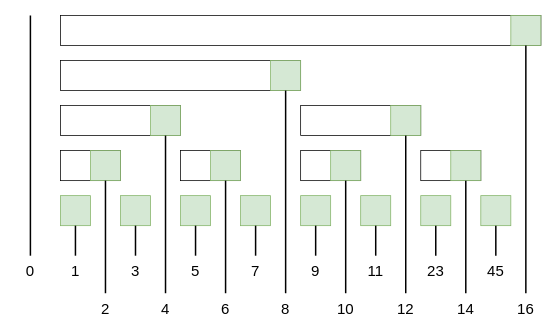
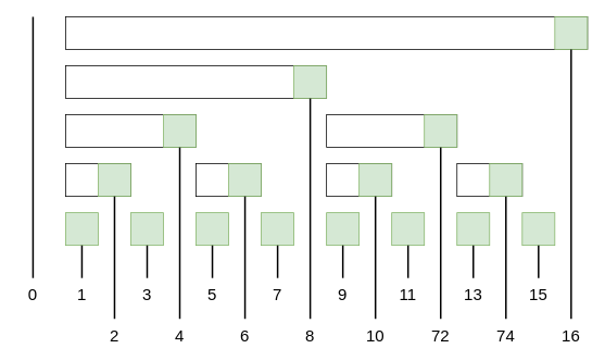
- <mxCell id="47" value="&lt;font style=&quot;font-size: 20px&quot;&gt;23&lt;/font&gt;" style="text;html=1;strokeColor=none;fillColor=none;align=center;verticalAlign=middle;whiteSpace=wrap;rounded=0;" vertex="1" parent="1"><mxGeometry x="560" y="350" width="40" height="20" as="geometry" /></mxCell>
+ <mxCell id="47" value="&lt;font style=&quot;font-size: 20px&quot;&gt;13&lt;/font&gt;" style="text;html=1;strokeColor=none;fillColor=none;align=center;verticalAlign=middle;whiteSpace=wrap;rounded=0;" vertex="1" parent="1"><mxGeometry x="560" y="350" width="40" height="20" as="geometry" /></mxCell>
- <mxCell id="49" value="&lt;font style=&quot;font-size: 20px&quot;&gt;45&lt;/font&gt;" style="text;html=1;strokeColor=none;fillColor=none;align=center;verticalAlign=middle;whiteSpace=wrap;rounded=0;" vertex="1" parent="1"><mxGeometry x="640" y="350" width="40" height="20" as="geometry" /></mxCell>
+ <mxCell id="49" value="&lt;font style=&quot;font-size: 20px&quot;&gt;15&lt;/font&gt;" style="text;html=1;strokeColor=none;fillColor=none;align=center;verticalAlign=middle;whiteSpace=wrap;rounded=0;" vertex="1" parent="1"><mxGeometry x="640" y="350" width="40" height="20" as="geometry" /></mxCell>
- <mxCell id="51" value="&lt;font style=&quot;font-size: 20px&quot;&gt;12&lt;/font&gt;" style="text;html=1;strokeColor=none;fillColor=none;align=center;verticalAlign=middle;whiteSpace=wrap;rounded=0;" vertex="1" parent="1"><mxGeometry x="520" y="400" width="40" height="20" as="geometry" /></mxCell>
+ <mxCell id="51" value="&lt;font style=&quot;font-size: 20px&quot;&gt;72&lt;/font&gt;" style="text;html=1;strokeColor=none;fillColor=none;align=center;verticalAlign=middle;whiteSpace=wrap;rounded=0;" vertex="1" parent="1"><mxGeometry x="520" y="400" width="40" height="20" as="geometry" /></mxCell>
- <mxCell id="55" value="&lt;font style=&quot;font-size: 20px&quot;&gt;14&lt;/font&gt;" style="text;html=1;strokeColor=none;fillColor=none;align=center;verticalAlign=middle;whiteSpace=wrap;rounded=0;" vertex="1" parent="1"><mxGeometry x="600" y="400" width="40" height="20" as="geometry" /></mxCell>
+ <mxCell id="55" value="&lt;font style=&quot;font-size: 20px&quot;&gt;74&lt;/font&gt;" style="text;html=1;strokeColor=none;fillColor=none;align=center;verticalAlign=middle;whiteSpace=wrap;rounded=0;" vertex="1" parent="1"><mxGeometry x="600" y="400" width="40" height="20" as="geometry" /></mxCell>
